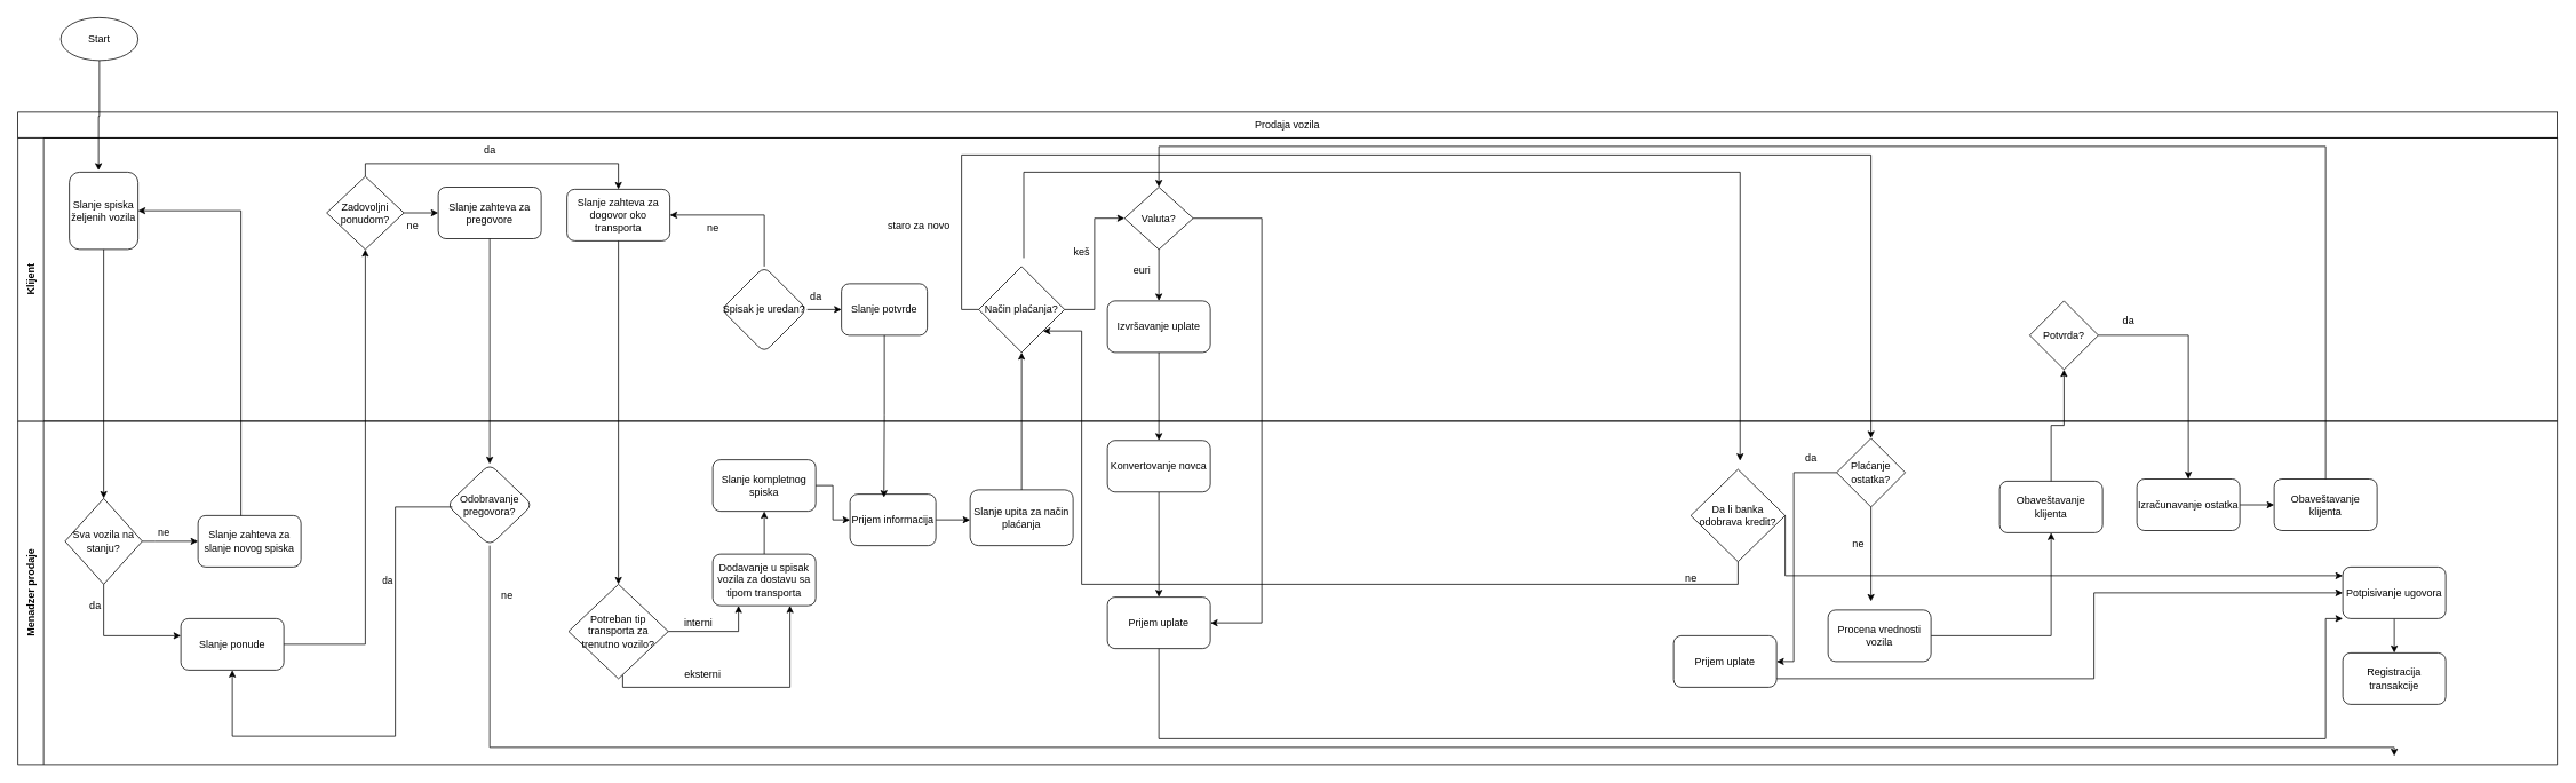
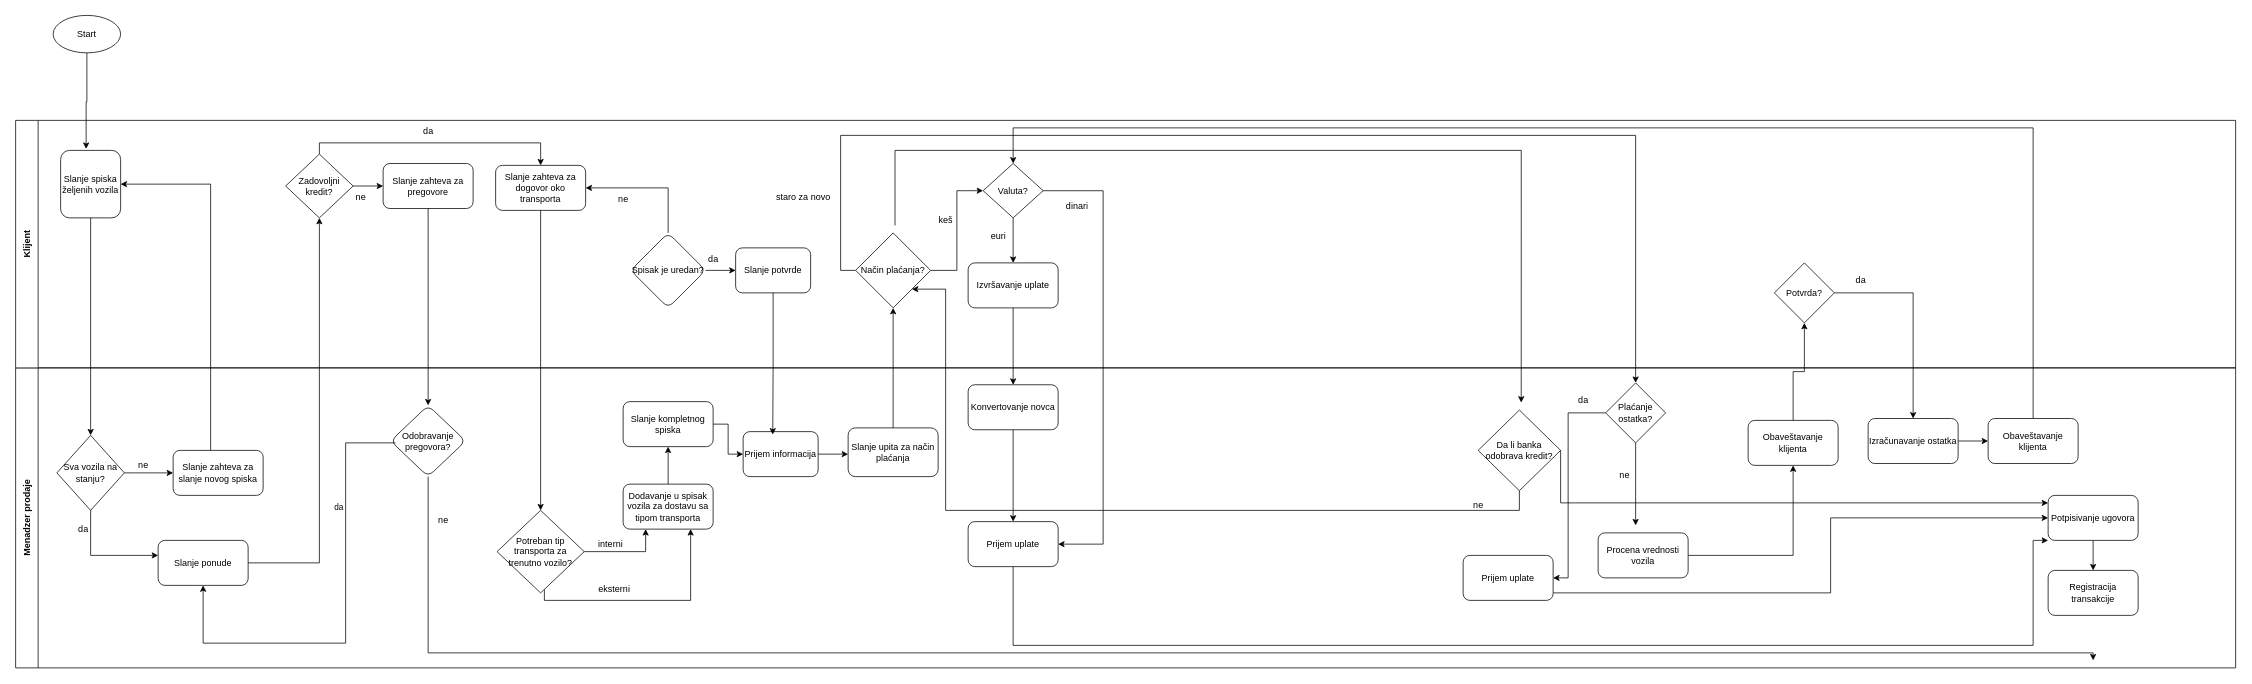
- <mxCell id="40" value="Prodaja vozila" style="rounded=0;whiteSpace=wrap;html=1;" parent="1" vertex="1"><mxGeometry x="20" y="130" width="2960" height="30" as="geometry" /></mxCell>
- <mxCell id="46" value="Zadovoljni ponudom?" style="rhombus;whiteSpace=wrap;html=1;" parent="42" vertex="1"><mxGeometry x="360" y="45" width="90" height="85" as="geometry" /></mxCell>
+ <mxCell id="46" value="Zadovoljni kredit?" style="rhombus;whiteSpace=wrap;html=1;" parent="42" vertex="1"><mxGeometry x="360" y="45" width="90" height="85" as="geometry" /></mxCell>
+ <mxCell id="61" value="dinari" style="text;html=1;align=center;verticalAlign=middle;resizable=0;points=[];autosize=1;strokeColor=none;fillColor=none;" parent="42" vertex="1"><mxGeometry x="1390" y="100" width="50" height="30" as="geometry" /></mxCell>
